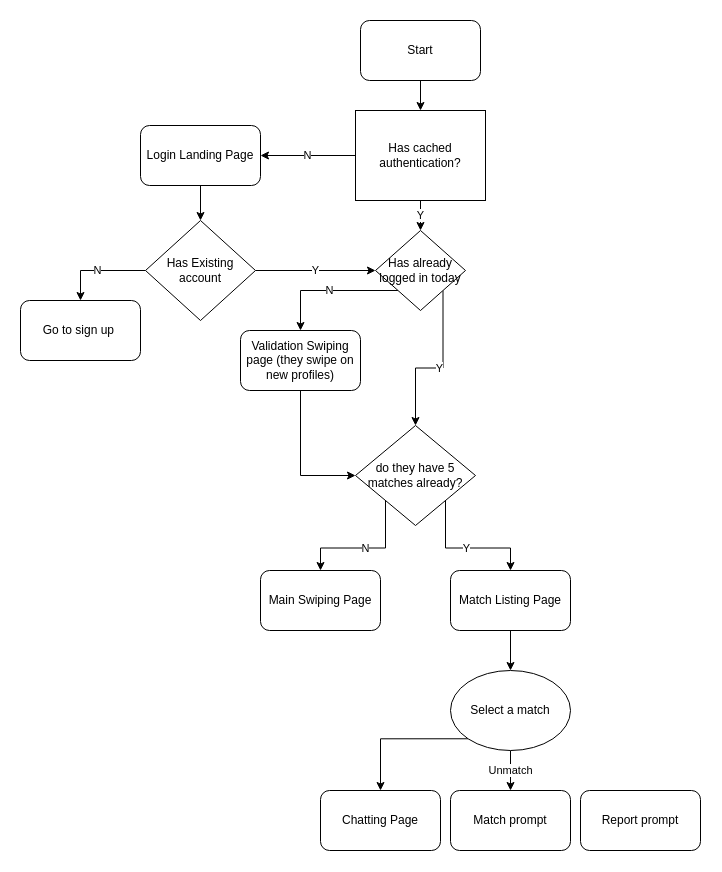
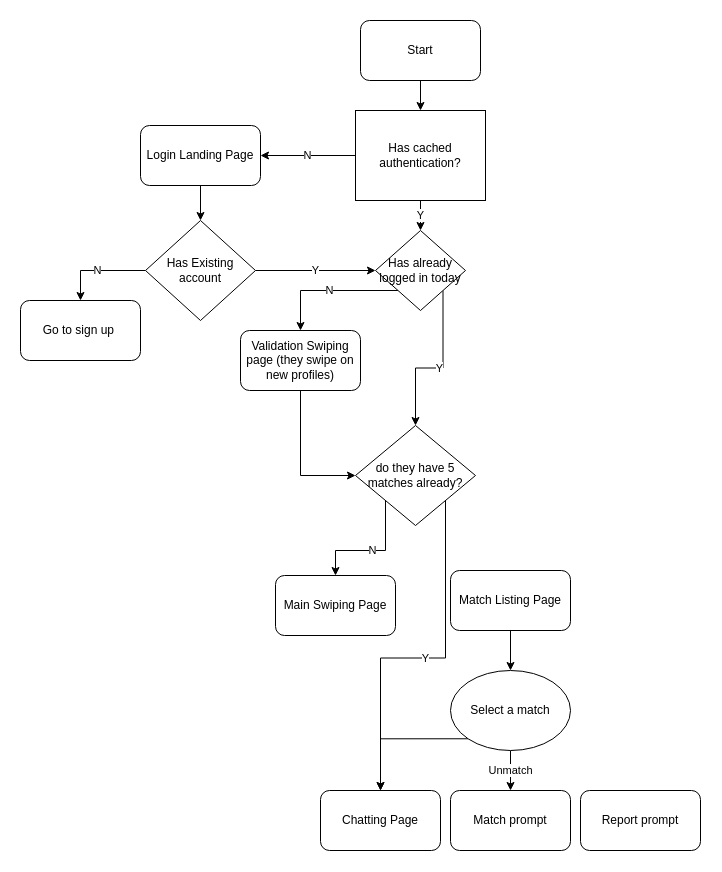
- <mxCell id="13" value="Y" style="edgeStyle=orthogonalEdgeStyle;rounded=0;orthogonalLoop=1;jettySize=auto;html=1;exitX=1;exitY=1;exitDx=0;exitDy=0;entryX=0.5;entryY=0;entryDx=0;entryDy=0;" edge="1" parent="1" source="15" target="17"><mxGeometry relative="1" as="geometry" /></mxCell>
+ <mxCell id="13" value="Y" style="edgeStyle=orthogonalEdgeStyle;rounded=0;orthogonalLoop=1;jettySize=auto;html=1;exitX=1;exitY=1;exitDx=0;exitDy=0;" edge="1" parent="1" source="15" target="27"><mxGeometry relative="1" as="geometry" /></mxCell>
- <mxCell id="18" value="Main Swiping Page" style="rounded=1;whiteSpace=wrap;html=1;" vertex="1" parent="1"><mxGeometry x="260" y="570" width="120" height="60" as="geometry" /></mxCell>
+ <mxCell id="18" value="Main Swiping Page" style="rounded=1;whiteSpace=wrap;html=1;" vertex="1" parent="1"><mxGeometry x="275" y="575" width="120" height="60" as="geometry" /></mxCell>
